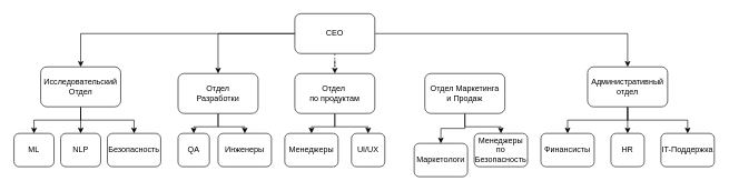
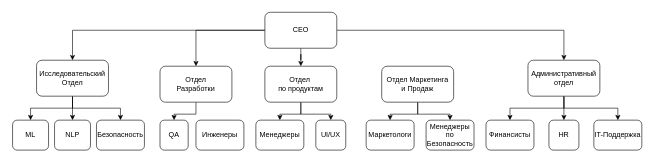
- <mxCell id="4" style="edgeStyle=orthogonalEdgeStyle;rounded=0;orthogonalLoop=1;jettySize=auto;html=1;entryX=0.5;entryY=0;entryDx=0;entryDy=0;dashed=1;" edge="1" parent="1" source="6" target="12"><mxGeometry relative="1" as="geometry" /></mxCell>
+ <mxCell id="4" style="edgeStyle=orthogonalEdgeStyle;rounded=0;orthogonalLoop=1;jettySize=auto;html=1;entryX=0.5;entryY=0;entryDx=0;entryDy=0;" edge="1" parent="1" source="6" target="12"><mxGeometry relative="1" as="geometry" /></mxCell>
- <mxCell id="8" style="edgeStyle=orthogonalEdgeStyle;rounded=0;orthogonalLoop=1;jettySize=auto;html=1;entryX=0.5;entryY=0;entryDx=0;entryDy=0;" edge="1" parent="1" source="9" target="21"><mxGeometry relative="1" as="geometry" /></mxCell>
- <mxCell id="34" value="Маркетологи" style="rounded=1;whiteSpace=wrap;html=1;" vertex="1" parent="1"><mxGeometry x="620" y="215" width="80" height="50" as="geometry" /></mxCell>
+ <mxCell id="34" value="Маркетологи" style="rounded=1;whiteSpace=wrap;html=1;" vertex="1" parent="1"><mxGeometry x="610" y="200" width="80" height="50" as="geometry" /></mxCell>
